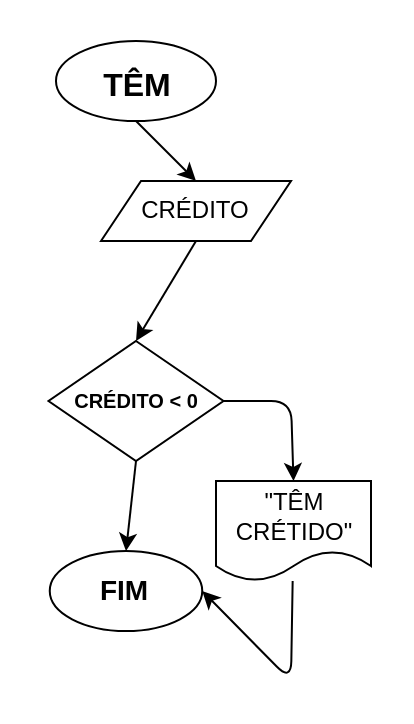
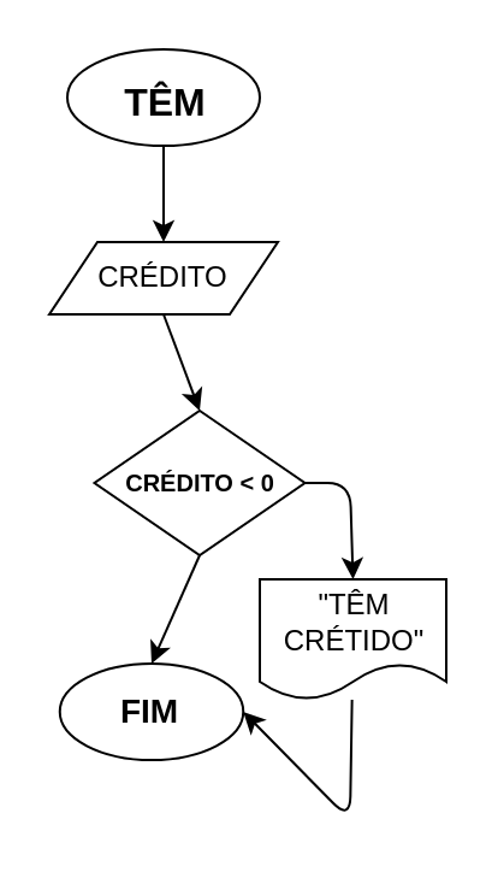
- <mxCell id="5" value="CRÉDITO" style="shape=parallelogram;perimeter=parallelogramPerimeter;whiteSpace=wrap;html=1;fixedSize=1;fillStyle=hatch;" vertex="1" parent="1"><mxGeometry x="50" y="90" width="95" height="30" as="geometry" /></mxCell>
+ <mxCell id="5" value="CRÉDITO" style="shape=parallelogram;perimeter=parallelogramPerimeter;whiteSpace=wrap;html=1;fixedSize=1;fillStyle=hatch;" vertex="1" parent="1"><mxGeometry x="20" y="100" width="95" height="30" as="geometry" /></mxCell>
- <mxCell id="8" value="&lt;b&gt;&lt;font style=&quot;font-size: 10px;&quot;&gt;CRÉDITO &amp;lt; 0&lt;/font&gt;&lt;/b&gt;" style="rhombus;whiteSpace=wrap;html=1;gradientColor=none;fillStyle=hatch;" vertex="1" parent="1"><mxGeometry x="23.75" y="170" width="87.5" height="60" as="geometry" /></mxCell>
+ <mxCell id="8" value="&lt;b&gt;&lt;font style=&quot;font-size: 10px;&quot;&gt;CRÉDITO &amp;lt; 0&lt;/font&gt;&lt;/b&gt;" style="rhombus;whiteSpace=wrap;html=1;gradientColor=none;fillStyle=hatch;" vertex="1" parent="1"><mxGeometry x="38.75" y="170" width="87.5" height="60" as="geometry" /></mxCell>
